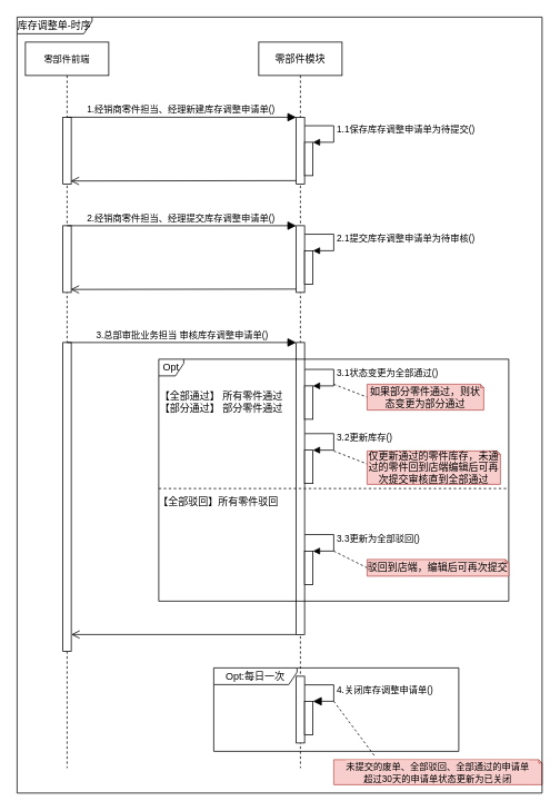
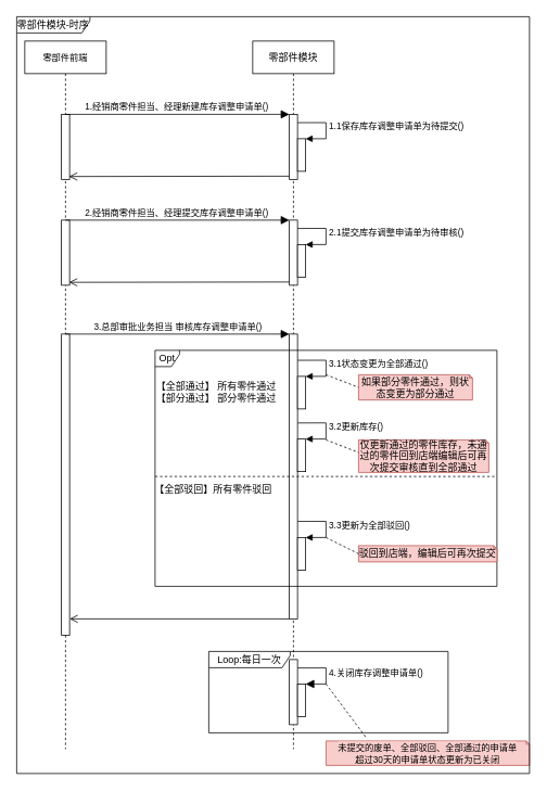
- <mxCell id="42" value="库存调整单-时序" style="shape=umlFrame;whiteSpace=wrap;html=1;fillColor=#FFFFFF;width=90;height=20;" parent="1" vertex="1"><mxGeometry x="20" y="20" width="630" height="930" as="geometry" /></mxCell>
+ <mxCell id="42" value="零部件模块-时序" style="shape=umlFrame;whiteSpace=wrap;html=1;fillColor=#FFFFFF;width=90;height=20;" parent="1" vertex="1"><mxGeometry x="20" y="20" width="630" height="930" as="geometry" /></mxCell>
- <mxCell id="43" value="Opt:每日一次" style="shape=umlFrame;whiteSpace=wrap;html=1;fillColor=#FFFFFF;width=100;height=20;" parent="1" vertex="1"><mxGeometry x="256" y="800" width="294" height="100" as="geometry" /></mxCell>
+ <mxCell id="43" value="Loop:每日一次" style="shape=umlFrame;whiteSpace=wrap;html=1;fillColor=#FFFFFF;width=100;height=20;" parent="1" vertex="1"><mxGeometry x="256" y="800" width="294" height="100" as="geometry" /></mxCell>
